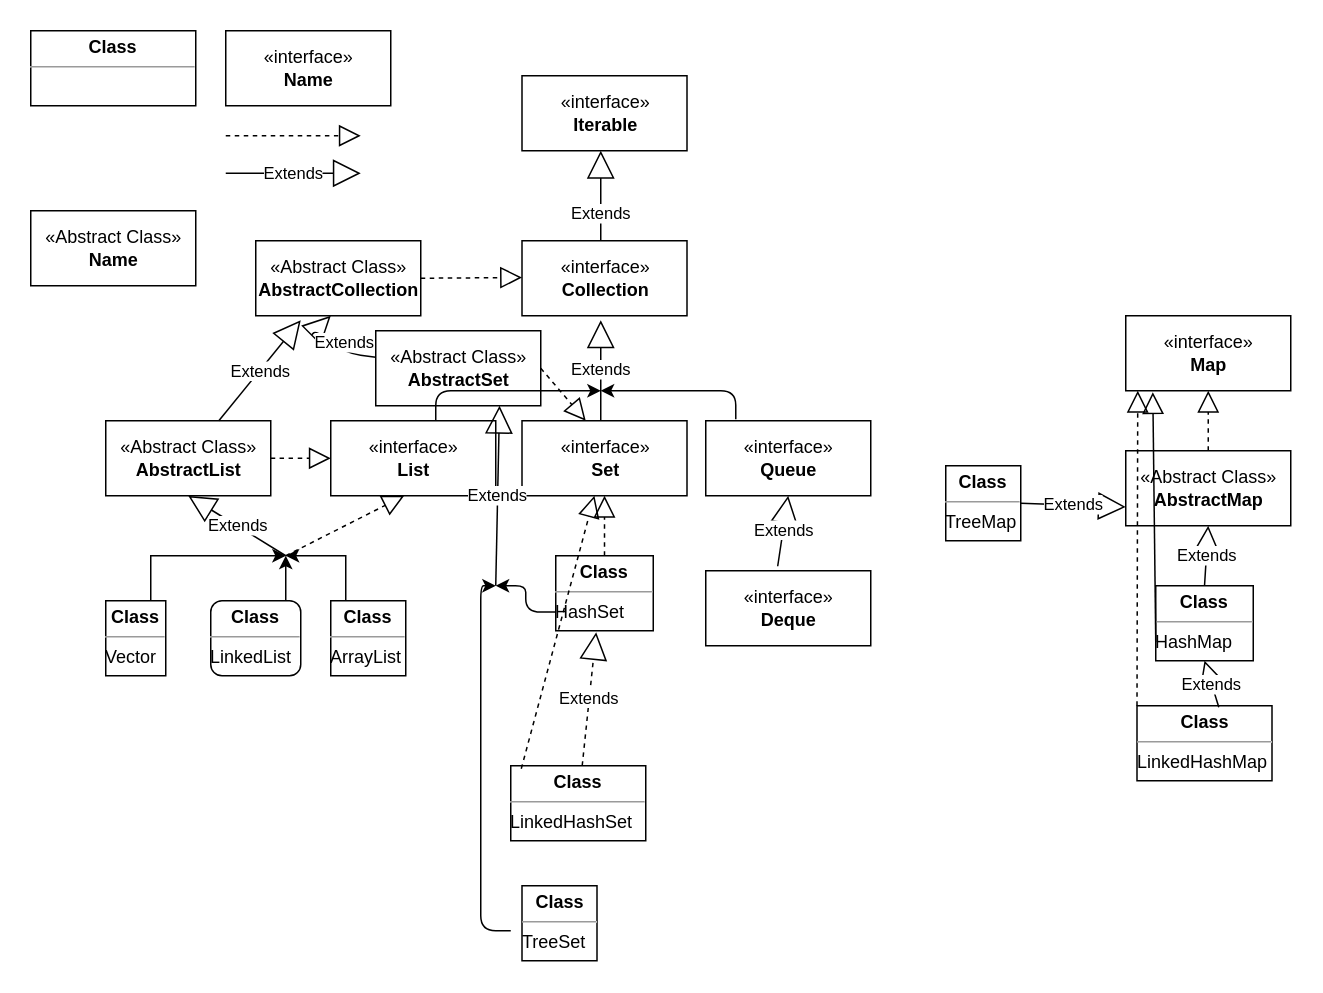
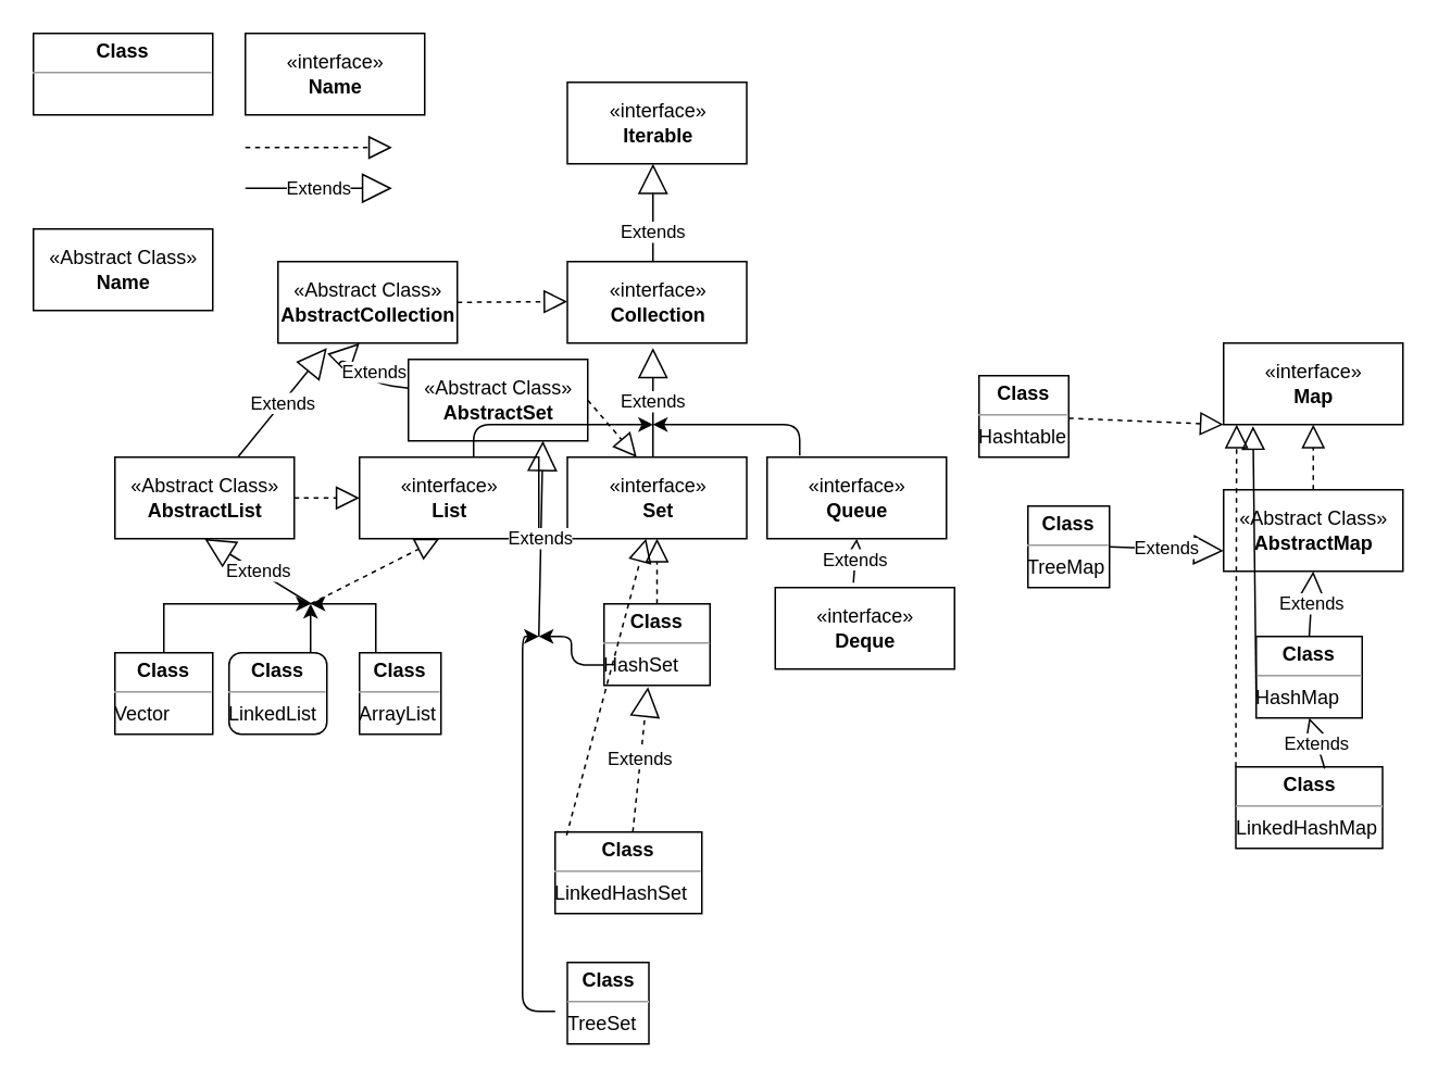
+ <mxCell id="18" value="&lt;p style=&quot;margin: 0px ; margin-top: 4px ; text-align: center&quot;&gt;&lt;b&gt;Class&lt;/b&gt;&lt;/p&gt;&lt;hr size=&quot;1&quot;&gt;&lt;div style=&quot;height: 2px&quot;&gt;Hashtable&lt;/div&gt;" style="verticalAlign=top;align=left;overflow=fill;fontSize=12;fontFamily=Helvetica;html=1;" vertex="1" parent="1"><mxGeometry x="600" y="230" width="55" height="50" as="geometry" /></mxCell>
+ <mxCell id="54" value="" style="endArrow=block;dashed=1;endFill=0;endSize=12;html=1;entryX=0;entryY=1;entryDx=0;entryDy=0;" edge="1" parent="1" source="18" target="17"><mxGeometry width="160" relative="1" as="geometry"><mxPoint x="360" y="430" as="sourcePoint" /><mxPoint x="520" y="430" as="targetPoint" /></mxGeometry></mxCell>
- <mxCell id="5" value="«interface»&lt;br&gt;&lt;b&gt;Deque&lt;/b&gt;" style="html=1;" vertex="1" parent="1"><mxGeometry x="470" y="380" width="110" height="50" as="geometry" /></mxCell>
+ <mxCell id="5" value="«interface»&lt;br&gt;&lt;b&gt;Deque&lt;/b&gt;" style="html=1;" vertex="1" parent="1"><mxGeometry x="475" y="360" width="110" height="50" as="geometry" /></mxCell>
- <mxCell id="25" value="&lt;p style=&quot;margin: 0px ; margin-top: 4px ; text-align: center&quot;&gt;&lt;b&gt;Class&lt;/b&gt;&lt;/p&gt;&lt;hr size=&quot;1&quot;&gt;&lt;div style=&quot;height: 2px&quot;&gt;Vector&lt;/div&gt;" style="verticalAlign=top;align=left;overflow=fill;fontSize=12;fontFamily=Helvetica;html=1;" vertex="1" parent="1"><mxGeometry x="70" y="400" width="40" height="50" as="geometry" /></mxCell>
+ <mxCell id="25" value="&lt;p style=&quot;margin: 0px ; margin-top: 4px ; text-align: center&quot;&gt;&lt;b&gt;Class&lt;/b&gt;&lt;/p&gt;&lt;hr size=&quot;1&quot;&gt;&lt;div style=&quot;height: 2px&quot;&gt;Vector&lt;/div&gt;" style="verticalAlign=top;align=left;overflow=fill;fontSize=12;fontFamily=Helvetica;html=1;" vertex="1" parent="1"><mxGeometry x="70" y="400" width="60" height="50" as="geometry" /></mxCell>
